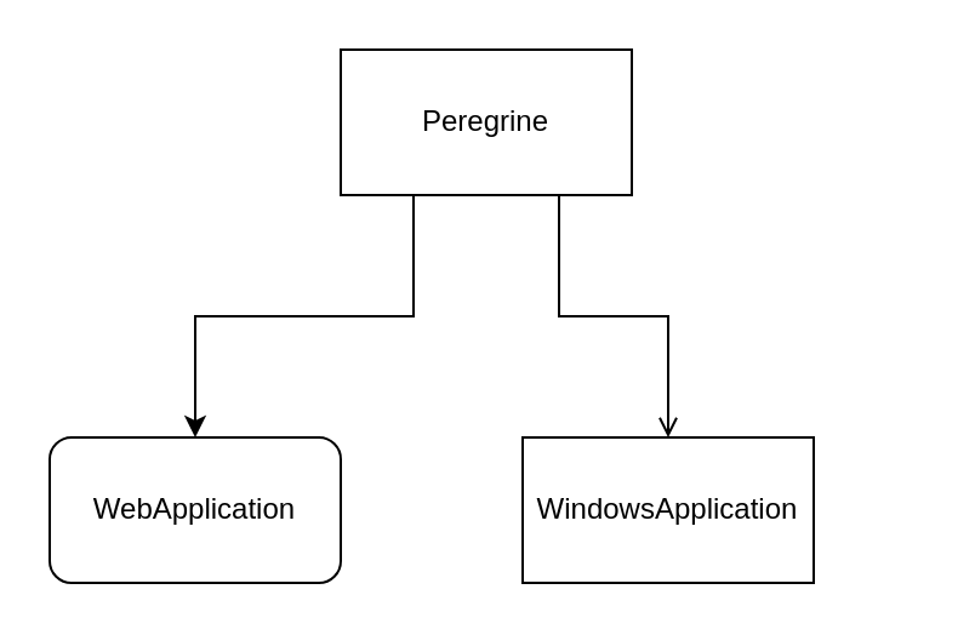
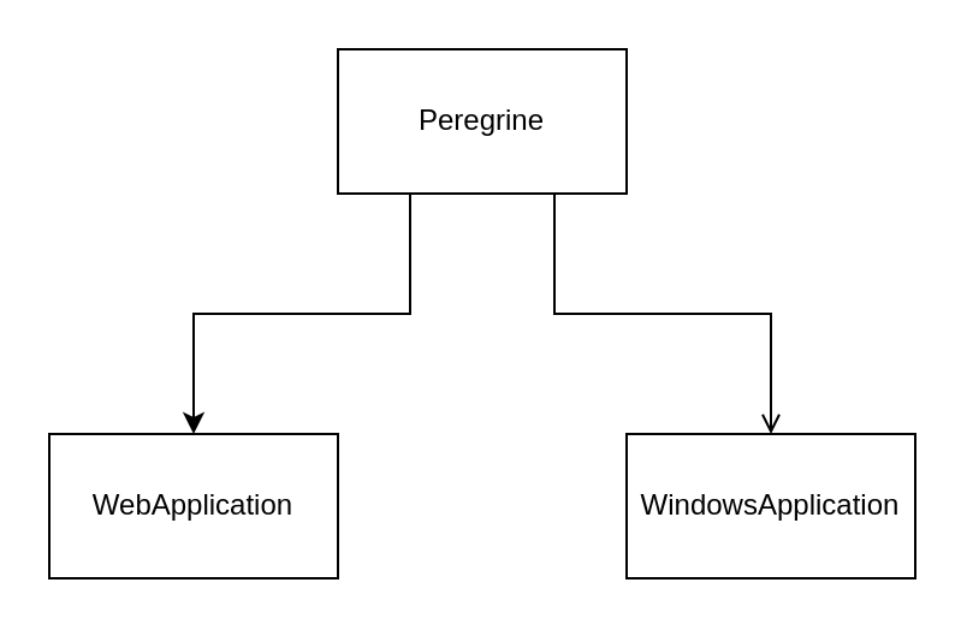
- <mxCell id="5" value="WebApplication" style="whiteSpace=wrap;html=1;rounded=1;" vertex="1" parent="1"><mxGeometry x="20" y="180" width="120" height="60" as="geometry" /></mxCell>
+ <mxCell id="5" value="WebApplication" style="rounded=0;whiteSpace=wrap;html=1;" vertex="1" parent="1"><mxGeometry x="20" y="180" width="120" height="60" as="geometry" /></mxCell>
- <mxCell id="6" value="WindowsApplication" style="rounded=0;whiteSpace=wrap;html=1;" vertex="1" parent="1"><mxGeometry x="215" y="180" width="120" height="60" as="geometry" /></mxCell>
+ <mxCell id="6" value="WindowsApplication" style="rounded=0;whiteSpace=wrap;html=1;" vertex="1" parent="1"><mxGeometry x="260" y="180" width="120" height="60" as="geometry" /></mxCell>
